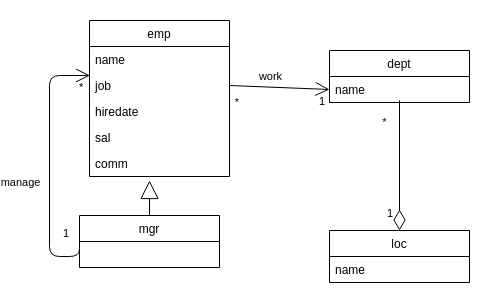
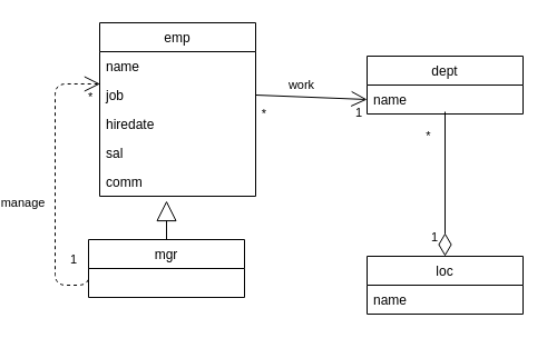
- <mxCell id="14" value="" style="endArrow=none;html=1;startSize=12;startArrow=open;startFill=0;exitX=0.003;exitY=0.115;exitDx=0;exitDy=0;exitPerimeter=0;edgeStyle=orthogonalEdgeStyle;entryX=0;entryY=0.5;entryDx=0;entryDy=0;" edge="1" parent="1" source="4" target="12"><mxGeometry relative="1" as="geometry"><mxPoint x="-20" y="150" as="sourcePoint" /><mxPoint x="20" y="310" as="targetPoint" /><Array as="points"><mxPoint x="20" y="75" /><mxPoint x="20" y="256" /></Array></mxGeometry></mxCell>
+ <mxCell id="14" value="" style="endArrow=none;html=1;startSize=12;startArrow=open;startFill=0;exitX=0.003;exitY=0.115;exitDx=0;exitDy=0;exitPerimeter=0;edgeStyle=orthogonalEdgeStyle;entryX=0;entryY=0.5;entryDx=0;entryDy=0;dashed=1;" edge="1" parent="1" source="4" target="12"><mxGeometry relative="1" as="geometry"><mxPoint x="-20" y="150" as="sourcePoint" /><mxPoint x="20" y="310" as="targetPoint" /><Array as="points"><mxPoint x="20" y="75" /><mxPoint x="20" y="256" /></Array></mxGeometry></mxCell>
